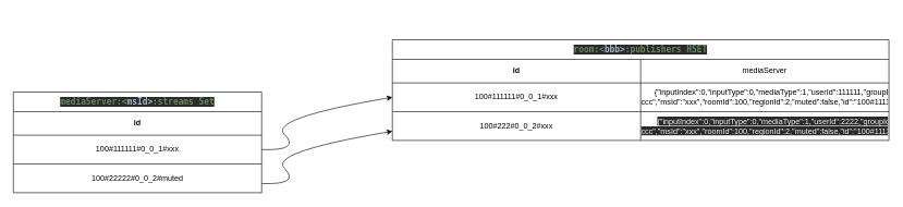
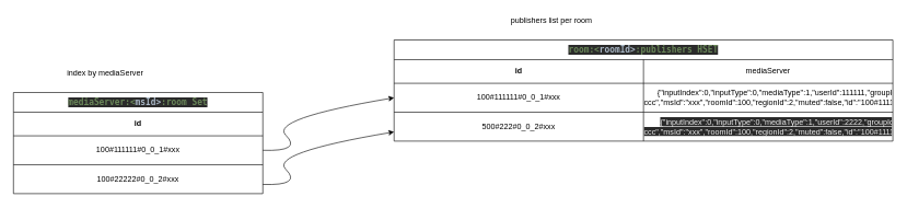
+ <mxCell id="22" value="publishers list per room" style="text;html=1;strokeColor=none;fillColor=none;align=center;verticalAlign=middle;whiteSpace=wrap;rounded=0;" parent="1" vertex="1"><mxGeometry x="750" y="20" width="180" height="20" as="geometry" /></mxCell>
- <mxCell id="2" value="&lt;pre style=&quot;background-color: #2b2b2b ; color: #a9b7c6 ; font-family: &amp;#34;jetbrains mono&amp;#34; , monospace ; font-size: 9.8pt&quot;&gt;&lt;span style=&quot;color: #6a8759&quot;&gt;room:&amp;lt;&lt;/span&gt;bbb&amp;gt;&lt;span style=&quot;color: #6a8759&quot;&gt;:publishers HSET&lt;/span&gt;&lt;/pre&gt;" style="shape=table;html=1;whiteSpace=wrap;startSize=30;container=1;collapsible=0;childLayout=tableLayout;fontStyle=1;align=center;" parent="1" vertex="1"><mxGeometry x="600" y="60" width="760" height="154" as="geometry" /></mxCell>
+ <mxCell id="2" value="&lt;pre style=&quot;background-color: #2b2b2b ; color: #a9b7c6 ; font-family: &amp;#34;jetbrains mono&amp;#34; , monospace ; font-size: 9.8pt&quot;&gt;&lt;span style=&quot;color: #6a8759&quot;&gt;room:&amp;lt;&lt;/span&gt;roomId&amp;gt;&lt;span style=&quot;color: #6a8759&quot;&gt;:publishers HSET&lt;/span&gt;&lt;/pre&gt;" style="shape=table;html=1;whiteSpace=wrap;startSize=30;container=1;collapsible=0;childLayout=tableLayout;fontStyle=1;align=center;" parent="1" vertex="1"><mxGeometry x="600" y="60" width="760" height="154" as="geometry" /></mxCell>
+ <mxCell id="21" value="index by mediaServer" style="text;html=1;strokeColor=none;fillColor=none;align=center;verticalAlign=middle;whiteSpace=wrap;rounded=0;" parent="1" vertex="1"><mxGeometry x="70" y="100" width="180" height="20" as="geometry" /></mxCell>
- <mxCell id="12" value="&lt;pre style=&quot;background-color: #2b2b2b ; color: #a9b7c6 ; font-family: &amp;#34;jetbrains mono&amp;#34; , monospace ; font-size: 9.8pt&quot;&gt;&lt;span style=&quot;color: #6a8759&quot;&gt;mediaServer:&amp;lt;&lt;/span&gt;msId&amp;gt;&lt;span style=&quot;color: #6a8759&quot;&gt;:streams Set&lt;/span&gt;&lt;/pre&gt;" style="shape=table;html=1;whiteSpace=wrap;startSize=30;container=1;collapsible=0;childLayout=tableLayout;fontStyle=1;align=center;" parent="1" vertex="1"><mxGeometry x="20" y="140" width="380" height="154" as="geometry" /></mxCell>
+ <mxCell id="12" value="&lt;pre style=&quot;background-color: #2b2b2b ; color: #a9b7c6 ; font-family: &amp;#34;jetbrains mono&amp;#34; , monospace ; font-size: 9.8pt&quot;&gt;&lt;span style=&quot;color: #6a8759&quot;&gt;mediaServer:&amp;lt;&lt;/span&gt;msId&amp;gt;&lt;span style=&quot;color: #6a8759&quot;&gt;:room Set&lt;/span&gt;&lt;/pre&gt;" style="shape=table;html=1;whiteSpace=wrap;startSize=30;container=1;collapsible=0;childLayout=tableLayout;fontStyle=1;align=center;" parent="1" vertex="1"><mxGeometry x="20" y="140" width="380" height="154" as="geometry" /></mxCell>
- <mxCell id="10" value="&lt;span&gt;100#222#0_0_2#xxx&lt;/span&gt;" style="shape=partialRectangle;html=1;whiteSpace=wrap;connectable=0;fillColor=none;top=0;left=0;bottom=0;right=0;overflow=hidden;" parent="9" vertex="1"><mxGeometry width="380" height="44" as="geometry" /></mxCell>
+ <mxCell id="10" value="&lt;span&gt;500#222#0_0_2#xxx&lt;/span&gt;" style="shape=partialRectangle;html=1;whiteSpace=wrap;connectable=0;fillColor=none;top=0;left=0;bottom=0;right=0;overflow=hidden;" parent="9" vertex="1"><mxGeometry width="380" height="44" as="geometry" /></mxCell>
- <mxCell id="18" value="&lt;span&gt;100#22222#0_0_2#muted&lt;/span&gt;" style="shape=partialRectangle;html=1;whiteSpace=wrap;connectable=0;fillColor=none;top=0;left=0;bottom=0;right=0;overflow=hidden;" parent="17" vertex="1"><mxGeometry width="380" height="44" as="geometry" /></mxCell>
+ <mxCell id="18" value="&lt;span&gt;100#22222#0_0_2#xxx&lt;/span&gt;" style="shape=partialRectangle;html=1;whiteSpace=wrap;connectable=0;fillColor=none;top=0;left=0;bottom=0;right=0;overflow=hidden;" parent="17" vertex="1"><mxGeometry width="380" height="44" as="geometry" /></mxCell>
